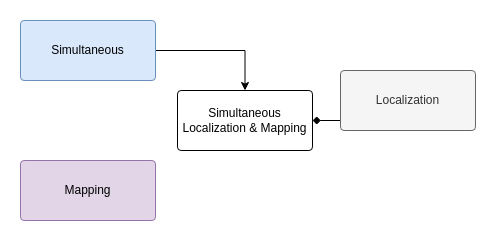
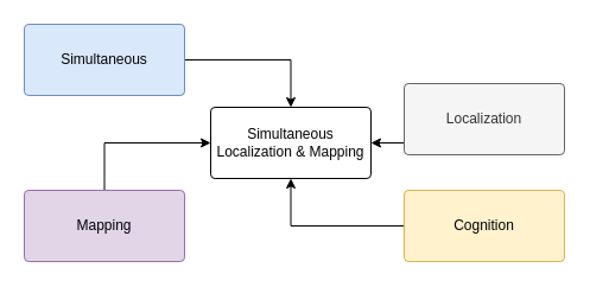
+ <mxCell id="7" style="edgeStyle=orthogonalEdgeStyle;rounded=0;orthogonalLoop=1;jettySize=auto;html=1;entryX=0;entryY=0.5;entryDx=0;entryDy=0;" edge="1" parent="1" source="8" target="2"><mxGeometry relative="1" as="geometry"><Array as="points"><mxPoint x="88" y="120" /></Array></mxGeometry></mxCell>
- <mxCell id="5" style="edgeStyle=orthogonalEdgeStyle;rounded=0;orthogonalLoop=1;jettySize=auto;html=1;entryX=1;entryY=0.5;entryDx=0;entryDy=0;endArrow=diamond;" edge="1" parent="1" source="6" target="2"><mxGeometry relative="1" as="geometry"><Array as="points"><mxPoint x="400" y="120" /></Array></mxGeometry></mxCell>
+ <mxCell id="5" style="edgeStyle=orthogonalEdgeStyle;rounded=0;orthogonalLoop=1;jettySize=auto;html=1;entryX=1;entryY=0.5;entryDx=0;entryDy=0;" edge="1" parent="1" source="6" target="2"><mxGeometry relative="1" as="geometry"><Array as="points"><mxPoint x="400" y="120" /></Array></mxGeometry></mxCell>
+ <mxCell id="9" style="edgeStyle=orthogonalEdgeStyle;rounded=0;orthogonalLoop=1;jettySize=auto;html=1;entryX=0.5;entryY=1;entryDx=0;entryDy=0;" edge="1" parent="1" source="10" target="2"><mxGeometry relative="1" as="geometry" /></mxCell>
+ <mxCell id="10" value="Cognition" style="rounded=1;whiteSpace=wrap;html=1;arcSize=6;fillColor=#fff2cc;strokeColor=#d6b656;" vertex="1" parent="1"><mxGeometry x="340" y="160" width="135" height="60" as="geometry" /></mxCell>
